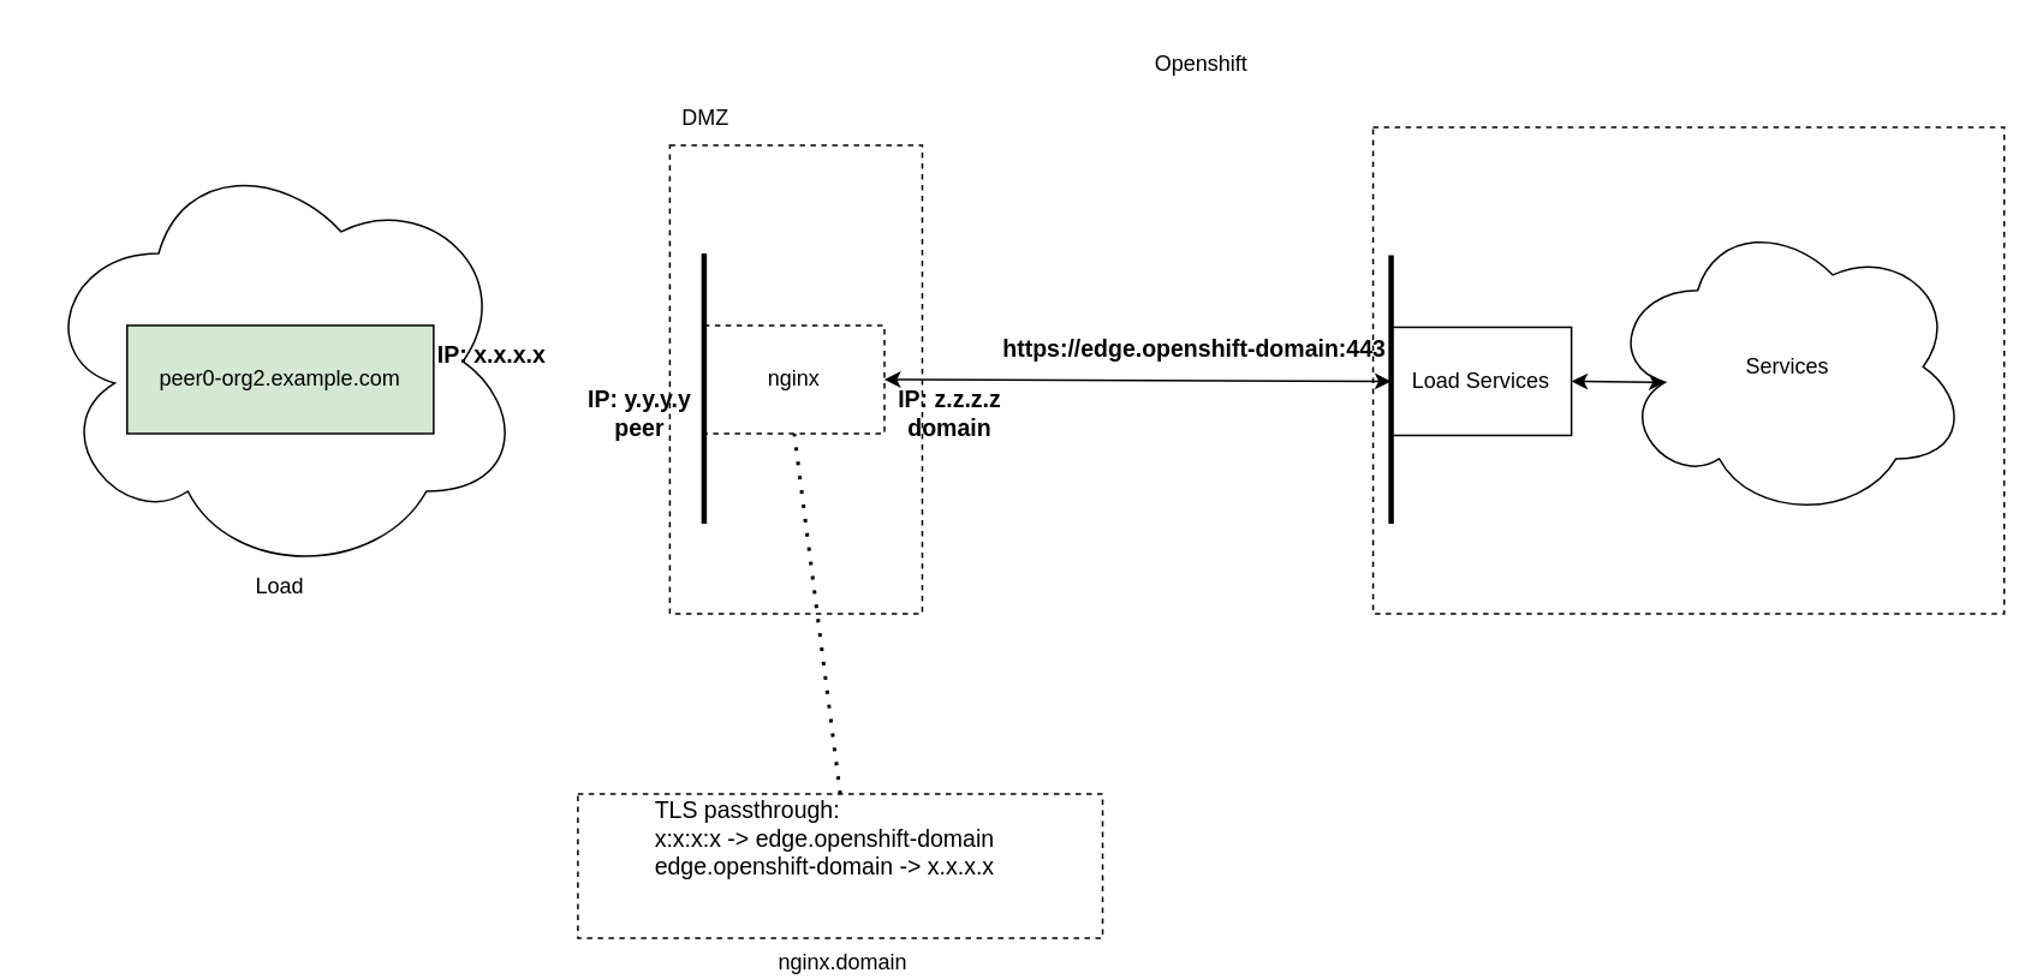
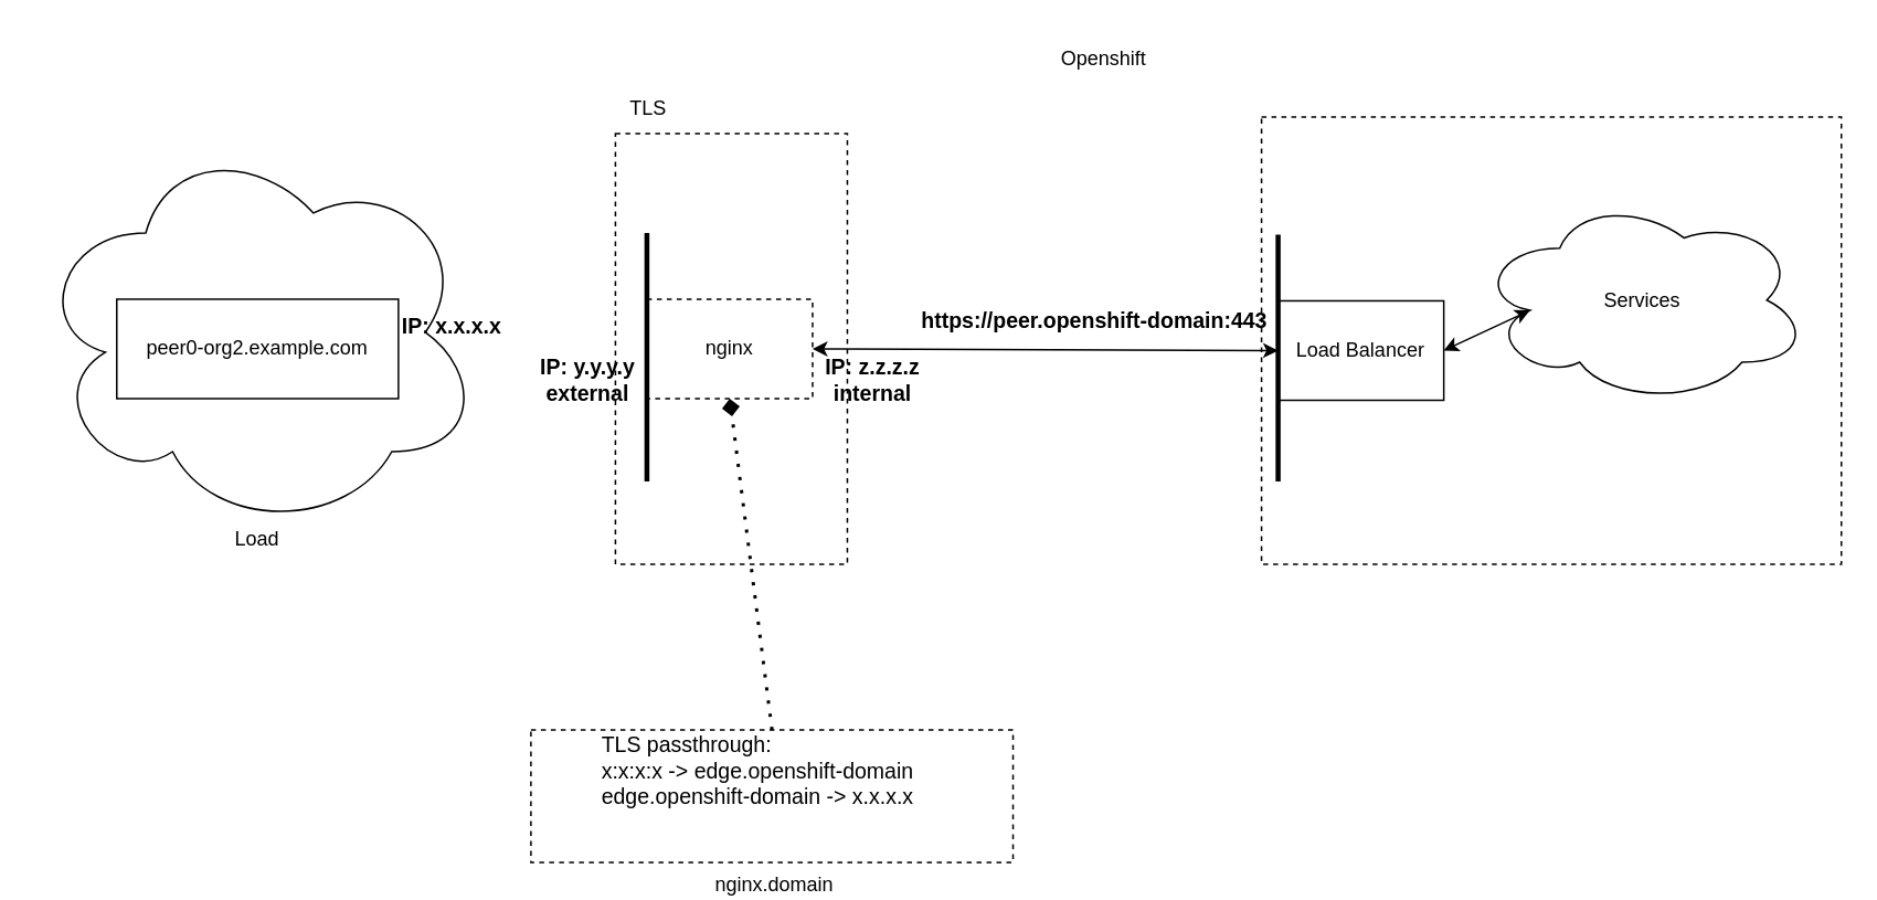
- <mxCell id="7" value="DMZ" style="text;html=1;strokeColor=none;fillColor=none;align=center;verticalAlign=middle;whiteSpace=wrap;rounded=0;" vertex="1" parent="1"><mxGeometry x="361" y="50" width="60" height="30" as="geometry" /></mxCell>
+ <mxCell id="7" value="TLS" style="text;html=1;strokeColor=none;fillColor=none;align=center;verticalAlign=middle;whiteSpace=wrap;rounded=0;" vertex="1" parent="1"><mxGeometry x="361" y="50" width="60" height="30" as="geometry" /></mxCell>
- <mxCell id="17" value="&lt;b style=&quot;font-size: 13px&quot;&gt;https://edge.openshift-domain:443&lt;/b&gt;" style="text;html=1;strokeColor=none;fillColor=none;align=left;verticalAlign=middle;whiteSpace=wrap;rounded=0;dashed=1;fontSize=13;" vertex="1" parent="1"><mxGeometry x="554" y="178" width="230" height="30" as="geometry" /></mxCell>
+ <mxCell id="17" value="&lt;b style=&quot;font-size: 13px&quot;&gt;https://peer.openshift-domain:443&lt;/b&gt;" style="text;html=1;strokeColor=none;fillColor=none;align=left;verticalAlign=middle;whiteSpace=wrap;rounded=0;dashed=1;fontSize=13;" vertex="1" parent="1"><mxGeometry x="554" y="178" width="230" height="30" as="geometry" /></mxCell>
- <mxCell id="13" value="Services" style="ellipse;shape=cloud;whiteSpace=wrap;html=1;fillColor=none;" vertex="1" parent="1"><mxGeometry x="891" y="118" width="200" height="170" as="geometry" /></mxCell>
+ <mxCell id="13" value="Services" style="ellipse;shape=cloud;whiteSpace=wrap;html=1;fillColor=none;" vertex="1" parent="1"><mxGeometry x="891" y="118" width="200" height="125" as="geometry" /></mxCell>
- <mxCell id="3" value="peer0-org2.example.com" style="rounded=0;whiteSpace=wrap;html=1;fillColor=#d5e8d4;" vertex="1" parent="1"><mxGeometry x="70" y="180" width="170" height="60" as="geometry" /></mxCell>
+ <mxCell id="3" value="peer0-org2.example.com" style="rounded=0;whiteSpace=wrap;html=1;" vertex="1" parent="1"><mxGeometry x="70" y="180" width="170" height="60" as="geometry" /></mxCell>
- <mxCell id="10" value="Load Services" style="rounded=0;whiteSpace=wrap;html=1;fillColor=none;" vertex="1" parent="1"><mxGeometry x="771" y="181" width="100" height="60" as="geometry" /></mxCell>
+ <mxCell id="10" value="Load Balancer" style="rounded=0;whiteSpace=wrap;html=1;fillColor=none;" vertex="1" parent="1"><mxGeometry x="771" y="181" width="100" height="60" as="geometry" /></mxCell>
- <mxCell id="21" value="IP: y.y.y.y&lt;br&gt;peer" style="text;html=1;strokeColor=none;fillColor=none;align=center;verticalAlign=middle;whiteSpace=wrap;rounded=0;dashed=1;fontSize=13;fontStyle=1" vertex="1" parent="1"><mxGeometry x="319" y="214" width="71" height="30" as="geometry" /></mxCell>
+ <mxCell id="21" value="IP: y.y.y.y&lt;br&gt;external" style="text;html=1;strokeColor=none;fillColor=none;align=center;verticalAlign=middle;whiteSpace=wrap;rounded=0;dashed=1;fontSize=13;fontStyle=1" vertex="1" parent="1"><mxGeometry x="319" y="214" width="71" height="30" as="geometry" /></mxCell>
- <mxCell id="20" value="IP: z.z.z.z&lt;br&gt;domain" style="text;html=1;strokeColor=none;fillColor=none;align=center;verticalAlign=middle;whiteSpace=wrap;rounded=0;dashed=1;fontSize=13;fontStyle=1" vertex="1" parent="1"><mxGeometry x="491" y="214" width="71" height="30" as="geometry" /></mxCell>
+ <mxCell id="20" value="IP: z.z.z.z&lt;br&gt;internal" style="text;html=1;strokeColor=none;fillColor=none;align=center;verticalAlign=middle;whiteSpace=wrap;rounded=0;dashed=1;fontSize=13;fontStyle=1" vertex="1" parent="1"><mxGeometry x="491" y="214" width="71" height="30" as="geometry" /></mxCell>
- <mxCell id="16" value="" style="endArrow=none;dashed=1;html=1;dashPattern=1 3;strokeWidth=2;rounded=0;entryX=0.5;entryY=1;entryDx=0;entryDy=0;exitX=0.5;exitY=0;exitDx=0;exitDy=0;" edge="1" parent="1" source="22" target="6"><mxGeometry width="50" height="50" relative="1" as="geometry"><mxPoint x="581" y="430" as="sourcePoint" /><mxPoint x="460" y="230" as="targetPoint" /></mxGeometry></mxCell>
+ <mxCell id="16" value="" style="endArrow=diamond;dashed=1;html=1;dashPattern=1 3;strokeWidth=2;rounded=0;entryX=0.5;entryY=1;entryDx=0;entryDy=0;exitX=0.5;exitY=0;exitDx=0;exitDy=0;" edge="1" parent="1" source="22" target="6"><mxGeometry width="50" height="50" relative="1" as="geometry"><mxPoint x="581" y="430" as="sourcePoint" /><mxPoint x="460" y="230" as="targetPoint" /></mxGeometry></mxCell>
